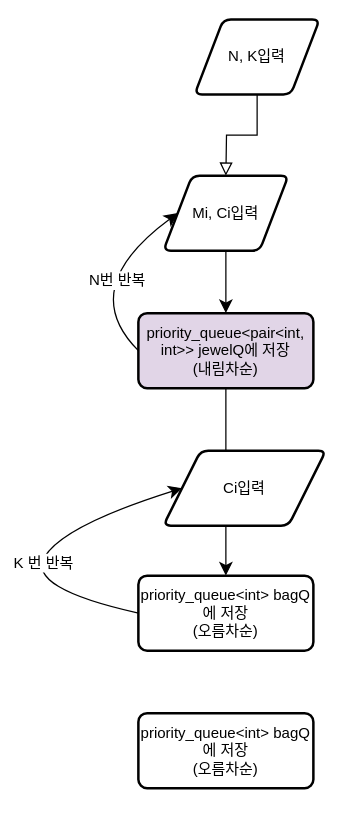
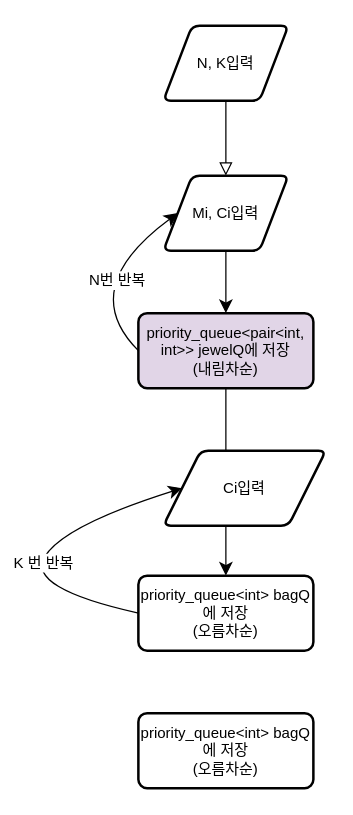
- <mxCell id="3" value="N, K입력" style="shape=parallelogram;html=1;strokeWidth=2;perimeter=parallelogramPerimeter;whiteSpace=wrap;rounded=1;arcSize=12;size=0.23;" vertex="1" parent="1"><mxGeometry x="155" y="15" width="100" height="60" as="geometry" /></mxCell>
+ <mxCell id="3" value="N, K입력" style="shape=parallelogram;html=1;strokeWidth=2;perimeter=parallelogramPerimeter;whiteSpace=wrap;rounded=1;arcSize=12;size=0.23;" vertex="1" parent="1"><mxGeometry x="130" y="20" width="100" height="60" as="geometry" /></mxCell>
